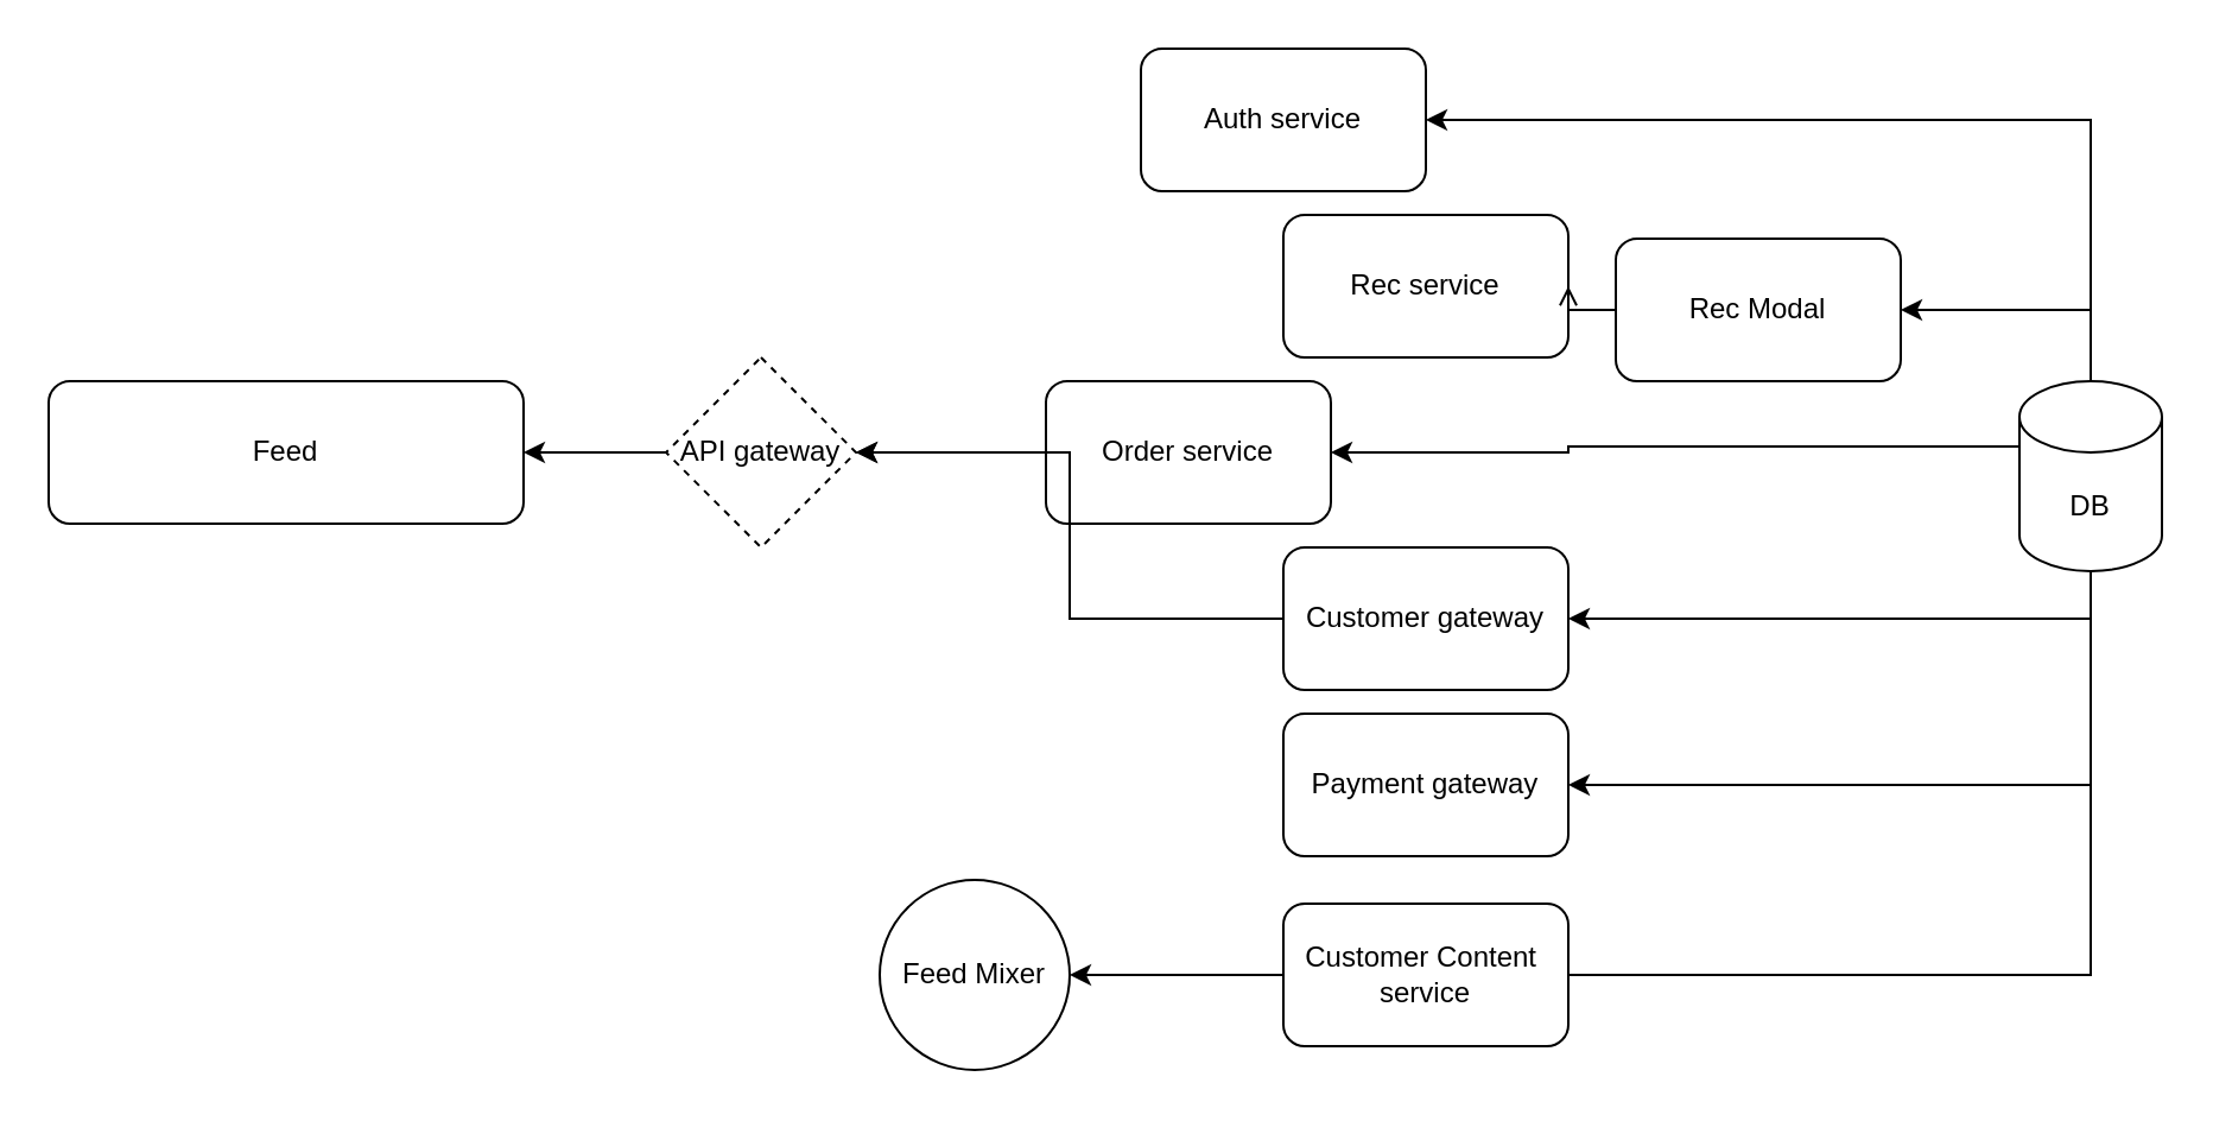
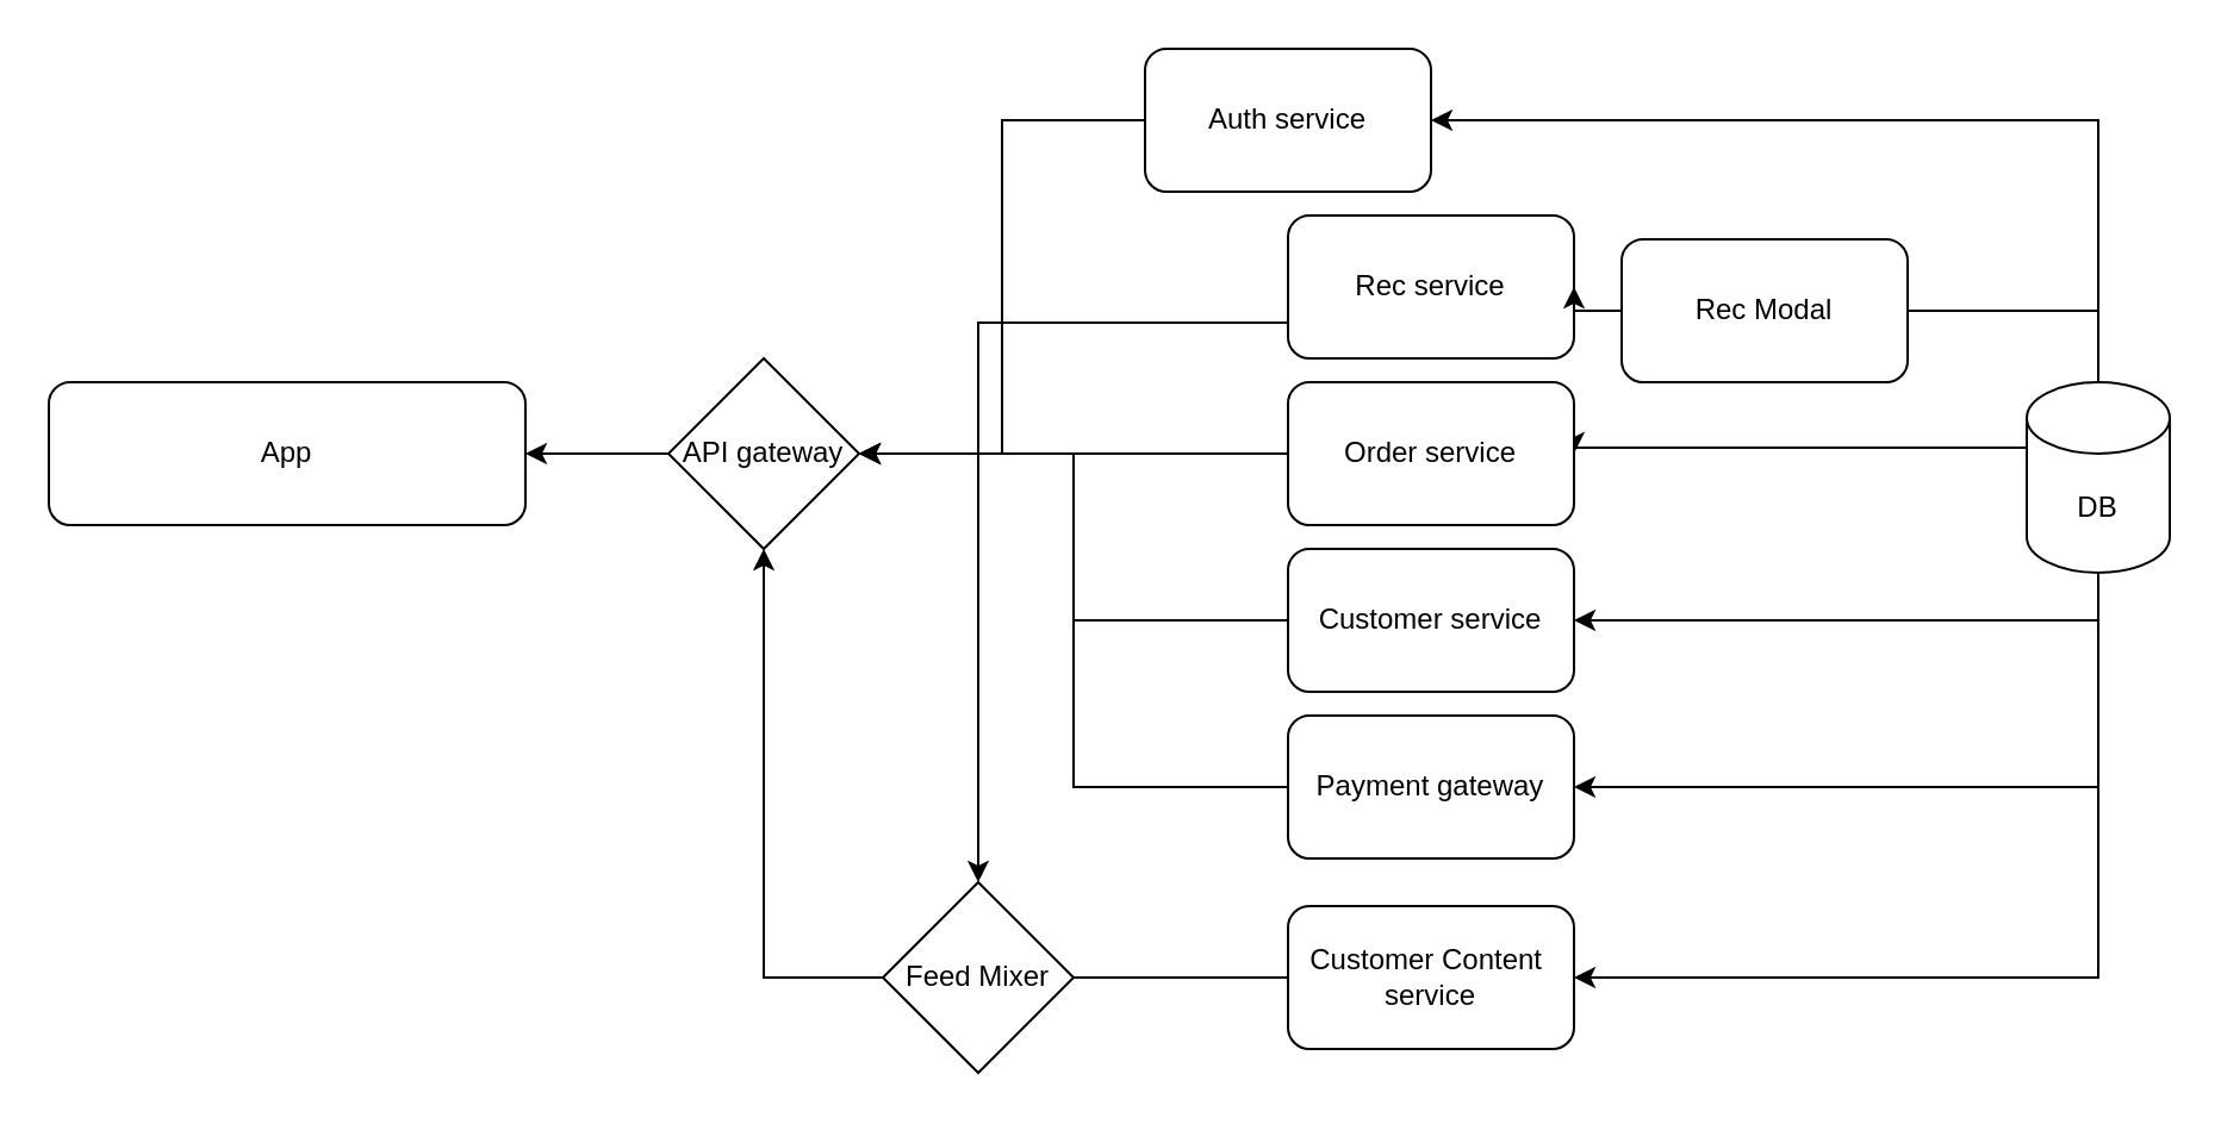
+ <mxCell id="15" style="edgeStyle=orthogonalEdgeStyle;rounded=0;orthogonalLoop=1;jettySize=auto;html=1;exitX=0;exitY=0.5;exitDx=0;exitDy=0;entryX=1;entryY=0.5;entryDx=0;entryDy=0;" edge="1" parent="1" source="16" target="21"><mxGeometry relative="1" as="geometry" /></mxCell>
- <mxCell id="8" style="edgeStyle=orthogonalEdgeStyle;rounded=0;orthogonalLoop=1;jettySize=auto;html=1;exitX=0;exitY=0.5;exitDx=0;exitDy=0;entryX=1;entryY=0.5;entryDx=0;entryDy=0;endArrow=open;" edge="1" parent="1" source="9" target="6"><mxGeometry relative="1" as="geometry" /></mxCell>
+ <mxCell id="8" style="edgeStyle=orthogonalEdgeStyle;rounded=0;orthogonalLoop=1;jettySize=auto;html=1;exitX=0;exitY=0.5;exitDx=0;exitDy=0;entryX=1;entryY=0.5;entryDx=0;entryDy=0;" edge="1" parent="1" source="9" target="6"><mxGeometry relative="1" as="geometry" /></mxCell>
- <mxCell id="7" style="edgeStyle=orthogonalEdgeStyle;rounded=0;orthogonalLoop=1;jettySize=auto;html=1;exitX=0.5;exitY=0;exitDx=0;exitDy=0;entryX=1;entryY=0.5;entryDx=0;entryDy=0;exitPerimeter=0;" edge="1" parent="1" source="13" target="9"><mxGeometry relative="1" as="geometry" /></mxCell>
+ <mxCell id="7" style="edgeStyle=orthogonalEdgeStyle;rounded=0;orthogonalLoop=1;jettySize=auto;html=1;exitX=0.5;exitY=0;exitDx=0;exitDy=0;entryX=1;entryY=0.5;entryDx=0;entryDy=0;exitPerimeter=0;endArrow=none;" edge="1" parent="1" source="13" target="9"><mxGeometry relative="1" as="geometry" /></mxCell>
+ <mxCell id="5" style="edgeStyle=orthogonalEdgeStyle;rounded=0;orthogonalLoop=1;jettySize=auto;html=1;exitX=0;exitY=0.75;exitDx=0;exitDy=0;entryX=0.5;entryY=0;entryDx=0;entryDy=0;" edge="1" parent="1" source="6" target="27"><mxGeometry relative="1" as="geometry" /></mxCell>
- <mxCell id="22" value="Feed" style="rounded=1;whiteSpace=wrap;html=1;" vertex="1" parent="1"><mxGeometry x="20" y="160" width="200" height="60" as="geometry" /></mxCell>
+ <mxCell id="22" value="App" style="rounded=1;whiteSpace=wrap;html=1;" vertex="1" parent="1"><mxGeometry x="20" y="160" width="200" height="60" as="geometry" /></mxCell>
- <mxCell id="21" value="API gateway" style="rhombus;whiteSpace=wrap;html=1;dashed=1;" vertex="1" parent="1"><mxGeometry x="280" y="150" width="80" height="80" as="geometry" /></mxCell>
+ <mxCell id="21" value="API gateway" style="rhombus;whiteSpace=wrap;html=1;" vertex="1" parent="1"><mxGeometry x="280" y="150" width="80" height="80" as="geometry" /></mxCell>
- <mxCell id="4" value="Order service" style="rounded=1;whiteSpace=wrap;html=1;" vertex="1" parent="1"><mxGeometry x="440" y="160" width="120" height="60" as="geometry" /></mxCell>
+ <mxCell id="4" value="Order service" style="rounded=1;whiteSpace=wrap;html=1;" vertex="1" parent="1"><mxGeometry x="540" y="160" width="120" height="60" as="geometry" /></mxCell>
- <mxCell id="12" value="Customer gateway" style="rounded=1;whiteSpace=wrap;html=1;" vertex="1" parent="1"><mxGeometry x="540" y="230" width="120" height="60" as="geometry" /></mxCell>
+ <mxCell id="12" value="Customer service" style="rounded=1;whiteSpace=wrap;html=1;" vertex="1" parent="1"><mxGeometry x="540" y="230" width="120" height="60" as="geometry" /></mxCell>
+ <mxCell id="18" style="edgeStyle=orthogonalEdgeStyle;rounded=0;orthogonalLoop=1;jettySize=auto;html=1;exitX=0;exitY=0.5;exitDx=0;exitDy=0;entryX=1;entryY=0.5;entryDx=0;entryDy=0;" edge="1" parent="1" source="19" target="21"><mxGeometry relative="1" as="geometry" /></mxCell>
+ <mxCell id="26" style="edgeStyle=orthogonalEdgeStyle;rounded=0;orthogonalLoop=1;jettySize=auto;html=1;exitX=0;exitY=0.5;exitDx=0;exitDy=0;entryX=0.5;entryY=1;entryDx=0;entryDy=0;" edge="1" parent="1" source="27" target="21"><mxGeometry relative="1" as="geometry" /></mxCell>
- <mxCell id="27" value="Feed Mixer" style="ellipse;whiteSpace=wrap;html=1;" vertex="1" parent="1"><mxGeometry x="370" y="370" width="80" height="80" as="geometry" /></mxCell>
+ <mxCell id="27" value="Feed Mixer" style="rhombus;whiteSpace=wrap;html=1;" vertex="1" parent="1"><mxGeometry x="370" y="370" width="80" height="80" as="geometry" /></mxCell>
- <mxCell id="24" style="edgeStyle=orthogonalEdgeStyle;rounded=0;orthogonalLoop=1;jettySize=auto;html=1;exitX=0;exitY=0.5;exitDx=0;exitDy=0;entryX=1;entryY=0.5;entryDx=0;entryDy=0;" edge="1" parent="1" source="25" target="27"><mxGeometry relative="1" as="geometry" /></mxCell>
+ <mxCell id="24" style="edgeStyle=orthogonalEdgeStyle;rounded=0;orthogonalLoop=1;jettySize=auto;html=1;exitX=0;exitY=0.5;exitDx=0;exitDy=0;entryX=1;entryY=0.5;entryDx=0;entryDy=0;endArrow=none;" edge="1" parent="1" source="25" target="27"><mxGeometry relative="1" as="geometry" /></mxCell>
- <mxCell id="23" style="edgeStyle=orthogonalEdgeStyle;rounded=0;orthogonalLoop=1;jettySize=auto;html=1;entryX=1;entryY=0.5;entryDx=0;entryDy=0;endArrow=none;" edge="1" parent="1" source="13" target="25"><mxGeometry relative="1" as="geometry"><Array as="points"><mxPoint x="880" y="410" /></Array></mxGeometry></mxCell>
+ <mxCell id="23" style="edgeStyle=orthogonalEdgeStyle;rounded=0;orthogonalLoop=1;jettySize=auto;html=1;entryX=1;entryY=0.5;entryDx=0;entryDy=0;" edge="1" parent="1" source="13" target="25"><mxGeometry relative="1" as="geometry"><Array as="points"><mxPoint x="880" y="410" /></Array></mxGeometry></mxCell>
